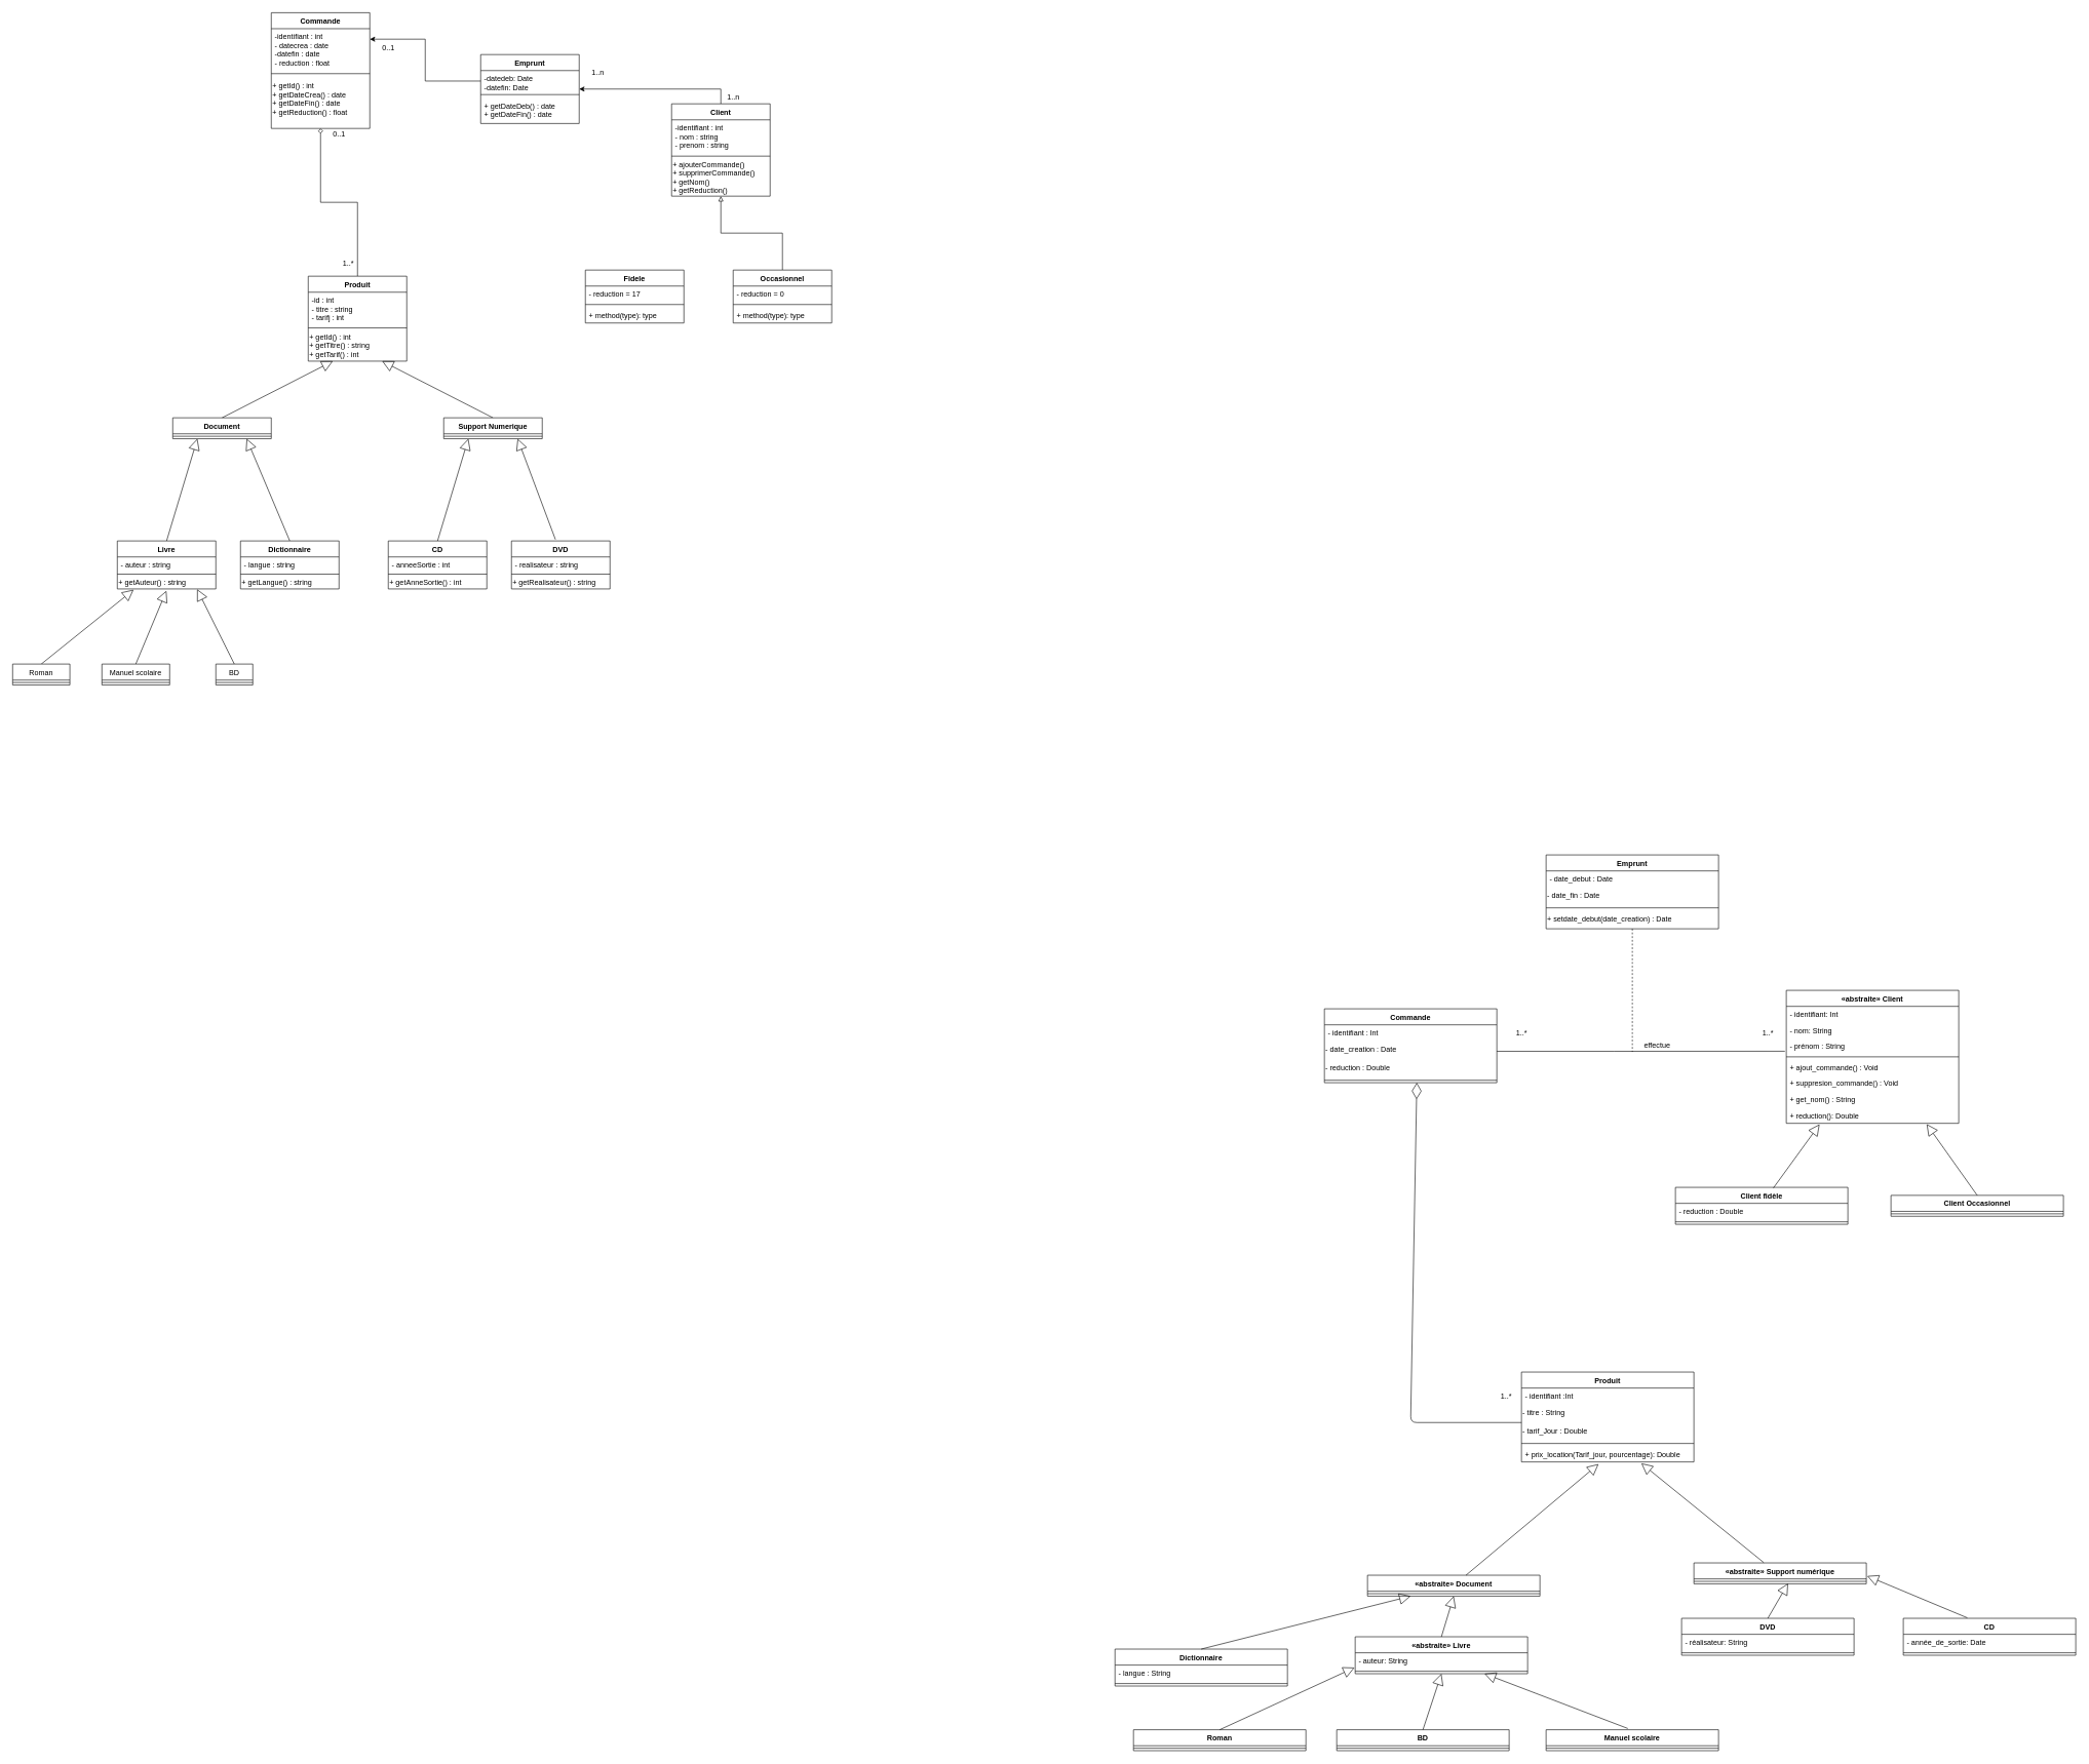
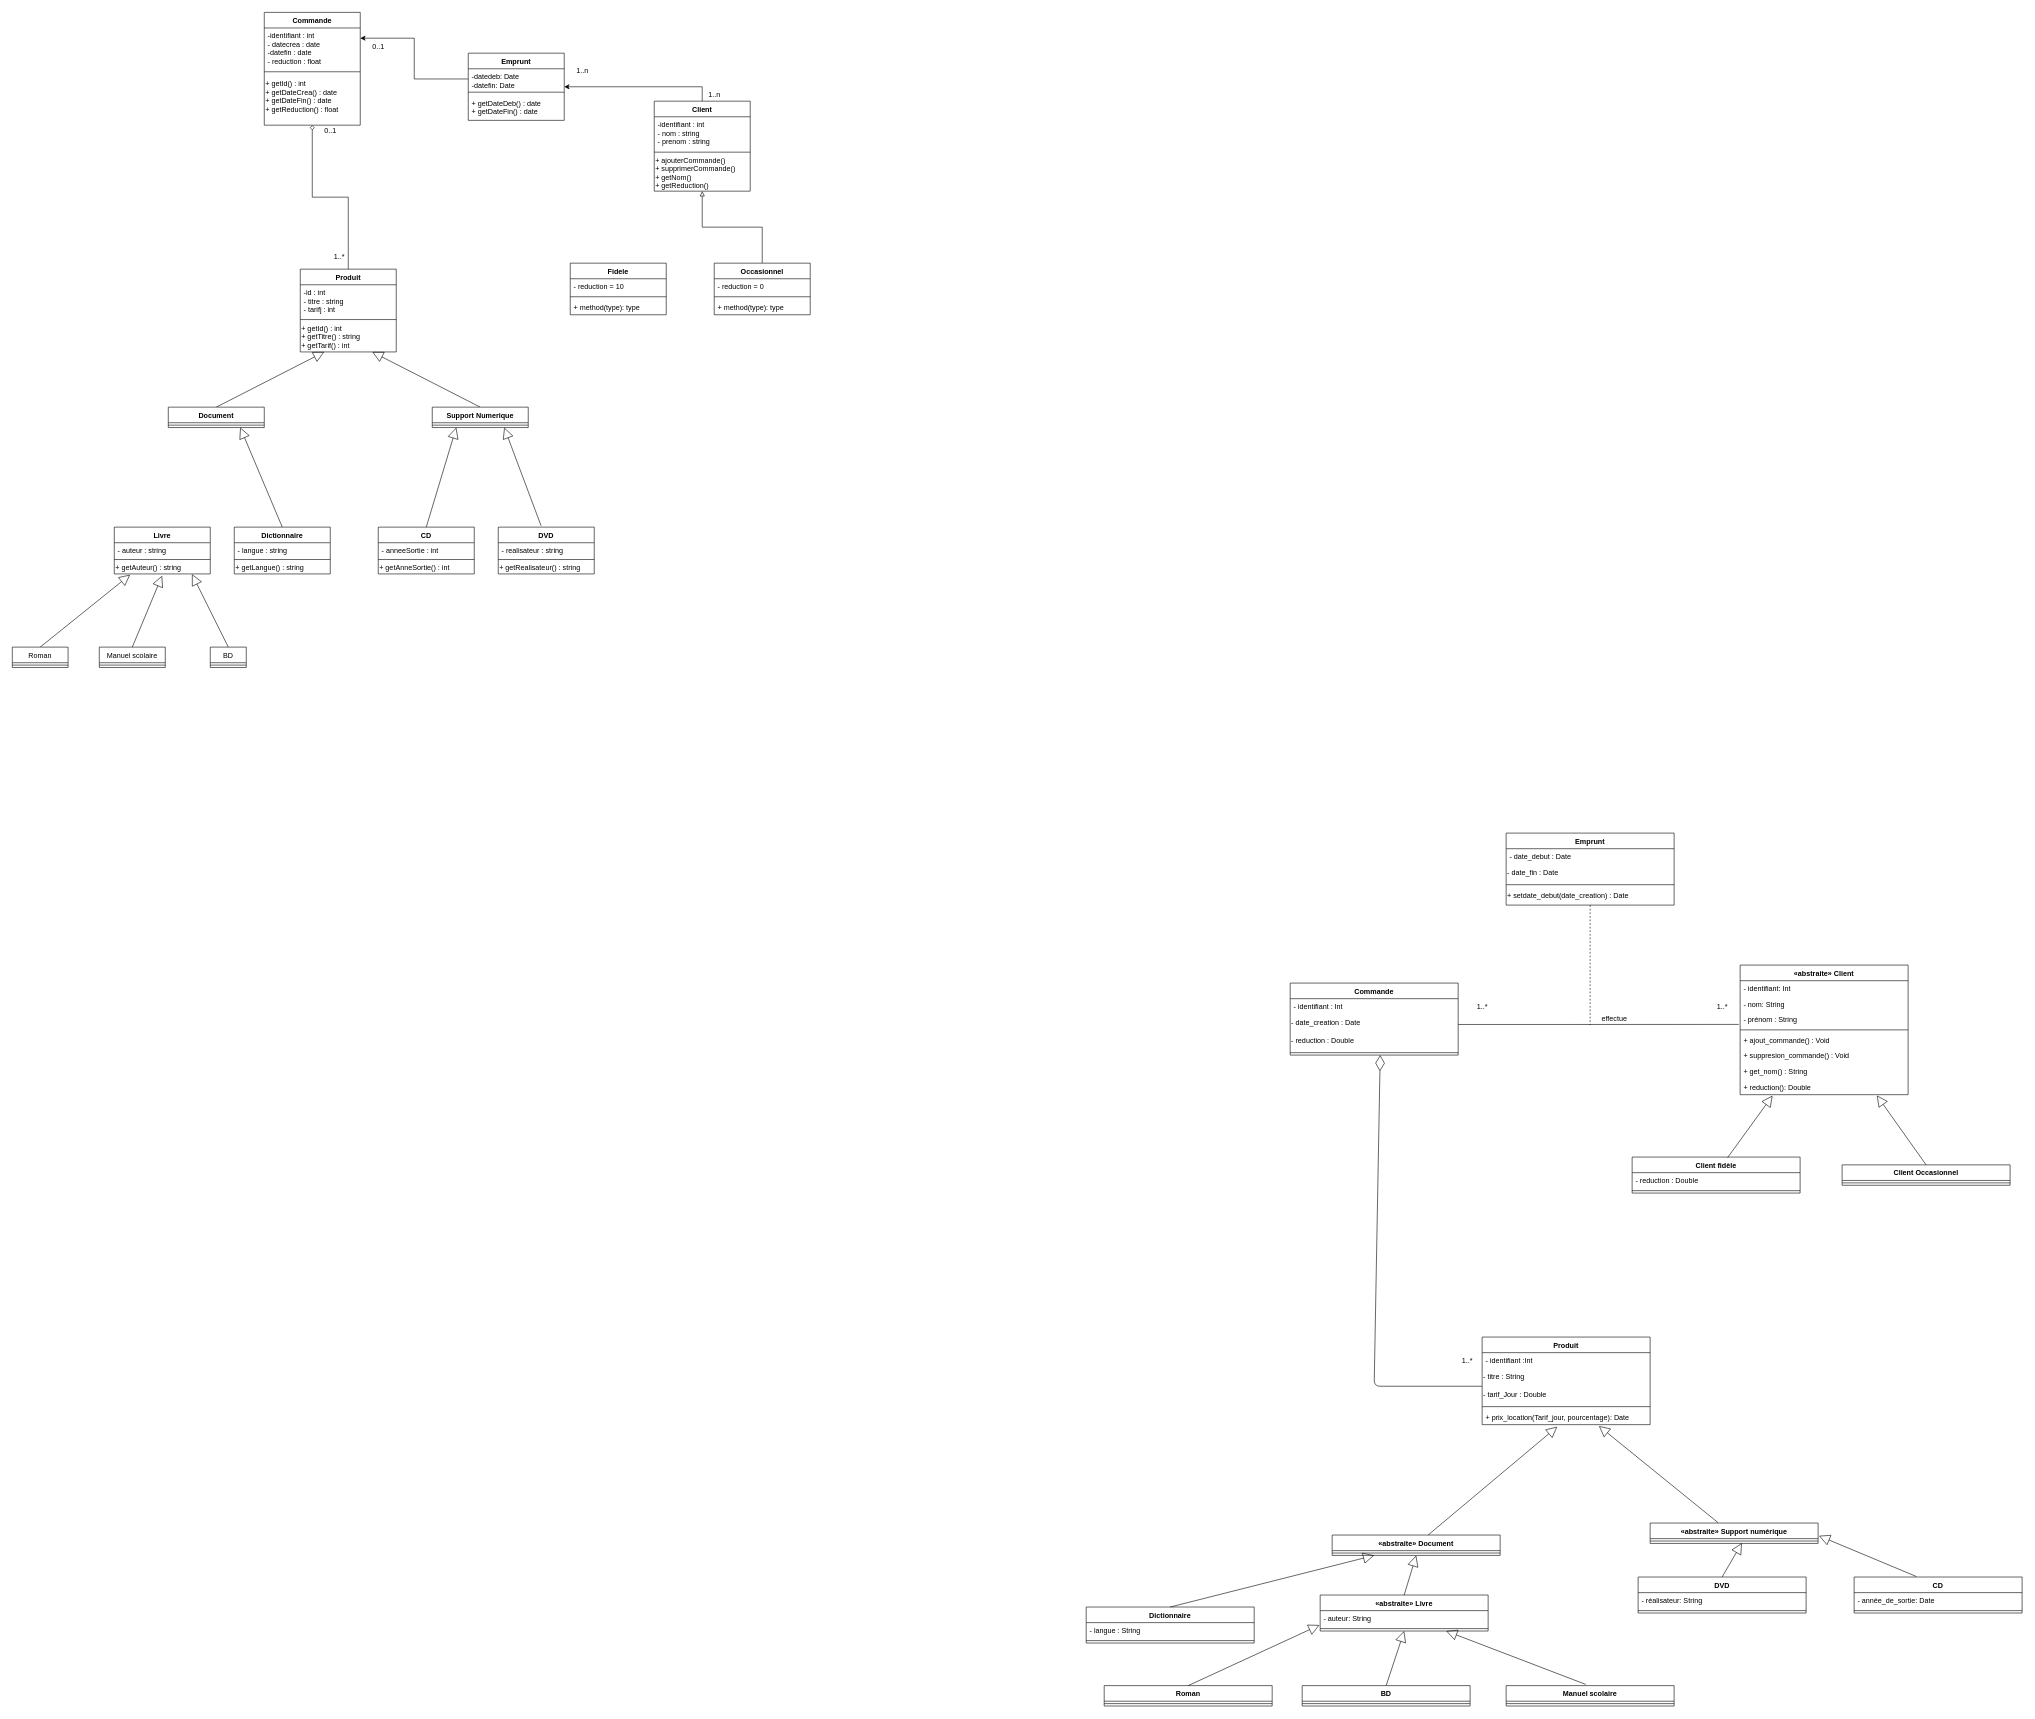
- <mxCell id="126" value="- reduction = 17" style="text;strokeColor=none;fillColor=none;align=left;verticalAlign=top;spacingLeft=4;spacingRight=4;overflow=hidden;rotatable=0;points=[[0,0.5],[1,0.5]];portConstraint=eastwest;" vertex="1" parent="125"><mxGeometry y="26" width="160" height="26" as="geometry" /></mxCell>
+ <mxCell id="126" value="- reduction = 10" style="text;strokeColor=none;fillColor=none;align=left;verticalAlign=top;spacingLeft=4;spacingRight=4;overflow=hidden;rotatable=0;points=[[0,0.5],[1,0.5]];portConstraint=eastwest;" vertex="1" parent="125"><mxGeometry y="26" width="160" height="26" as="geometry" /></mxCell>
- <mxCell id="4" value="" style="endArrow=block;endSize=16;endFill=0;html=1;exitX=0.5;exitY=0;exitDx=0;exitDy=0;entryX=0.25;entryY=1;entryDx=0;entryDy=0;" edge="1" parent="1" target="101" source="115"><mxGeometry width="160" relative="1" as="geometry"><mxPoint x="220" y="908" as="sourcePoint" /><mxPoint x="325" y="708" as="targetPoint" /></mxGeometry></mxCell>
- <mxCell id="31" value="+ prix_location(Tarif_jour, pourcentage): Double" style="text;strokeColor=none;fillColor=none;align=left;verticalAlign=top;spacingLeft=4;spacingRight=4;overflow=hidden;rotatable=0;points=[[0,0.5],[1,0.5]];portConstraint=eastwest;" vertex="1" parent="26"><mxGeometry y="120" width="280" height="26" as="geometry" /></mxCell>
+ <mxCell id="31" value="+ prix_location(Tarif_jour, pourcentage): Date" style="text;strokeColor=none;fillColor=none;align=left;verticalAlign=top;spacingLeft=4;spacingRight=4;overflow=hidden;rotatable=0;points=[[0,0.5],[1,0.5]];portConstraint=eastwest;" vertex="1" parent="26"><mxGeometry y="120" width="280" height="26" as="geometry" /></mxCell>
